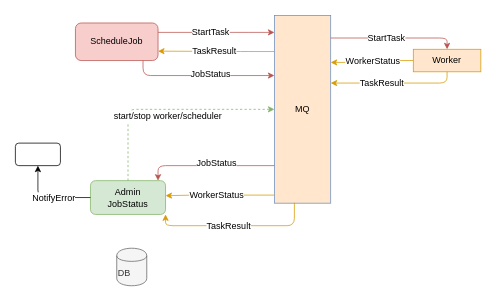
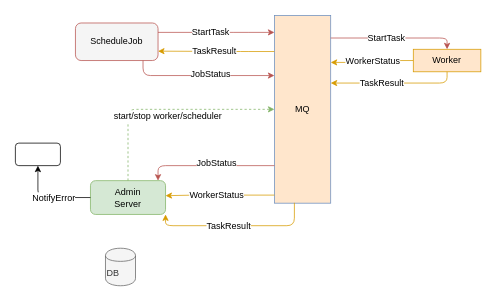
- <mxCell id="3" value="ScheduleJob" style="rounded=1;whiteSpace=wrap;html=1;fillColor=#f8cecc;strokeColor=#b85450;" parent="1" vertex="1"><mxGeometry x="100" y="30" width="110" height="50" as="geometry" /></mxCell>
+ <mxCell id="3" value="ScheduleJob" style="rounded=1;whiteSpace=wrap;html=1;fillColor=#f5f5f5;strokeColor=#b85450;" parent="1" vertex="1"><mxGeometry x="100" y="30" width="110" height="50" as="geometry" /></mxCell>
- <mxCell id="4" value="Admin&lt;br&gt;JobStatus" style="rounded=1;whiteSpace=wrap;html=1;fillColor=#d5e8d4;strokeColor=#82b366;" parent="1" vertex="1"><mxGeometry x="120" y="240" width="100" height="45" as="geometry" /></mxCell>
+ <mxCell id="4" value="Admin&lt;br&gt;Server" style="rounded=1;whiteSpace=wrap;html=1;fillColor=#d5e8d4;strokeColor=#82b366;" parent="1" vertex="1"><mxGeometry x="120" y="240" width="100" height="45" as="geometry" /></mxCell>
- <mxCell id="23" value="DB" style="shape=cylinder;whiteSpace=wrap;html=1;boundedLbl=1;backgroundOutline=1;rounded=1;align=left;fillColor=#f5f5f5;strokeColor=#666666;fontColor=#333333;" parent="1" vertex="1"><mxGeometry x="155" y="330" width="40" height="50" as="geometry" /></mxCell>
+ <mxCell id="23" value="DB" style="shape=cylinder;whiteSpace=wrap;html=1;boundedLbl=1;backgroundOutline=1;rounded=1;align=left;fillColor=#f5f5f5;strokeColor=#666666;fontColor=#333333;" parent="1" vertex="1"><mxGeometry x="140" y="330" width="40" height="50" as="geometry" /></mxCell>
